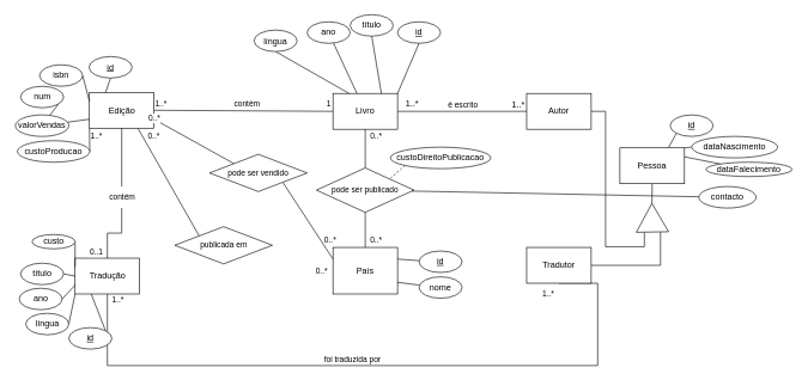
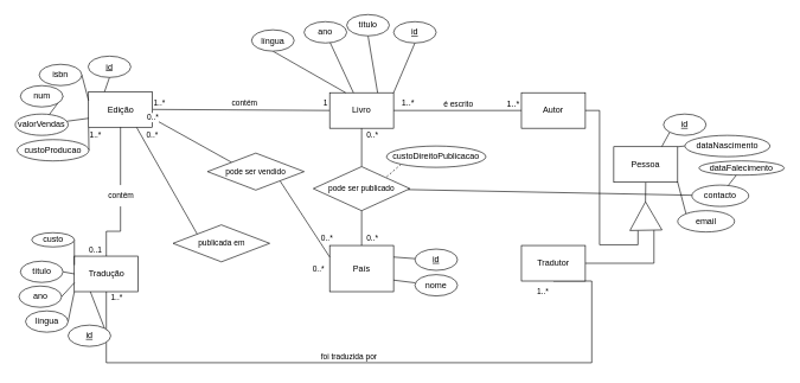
- <mxCell id="57" style="edgeStyle=none;rounded=0;orthogonalLoop=1;jettySize=auto;html=1;entryX=1;entryY=0.25;entryDx=0;entryDy=0;strokeColor=default;align=center;verticalAlign=middle;fontFamily=Helvetica;fontSize=11;fontColor=default;labelBackgroundColor=default;endArrow=none;endFill=0;" parent="1" source="58" target="64" edge="1"><mxGeometry relative="1" as="geometry" /></mxCell>
+ <mxCell id="57" style="edgeStyle=none;rounded=0;orthogonalLoop=1;jettySize=auto;html=1;strokeColor=default;align=center;verticalAlign=middle;fontFamily=Helvetica;fontSize=11;fontColor=default;labelBackgroundColor=default;endArrow=none;endFill=0;" parent="1" source="58" target="60" edge="1"><mxGeometry relative="1" as="geometry" /></mxCell>
+ <mxCell id="61" style="edgeStyle=none;rounded=0;orthogonalLoop=1;jettySize=auto;html=1;exitX=0;exitY=0;exitDx=0;exitDy=0;entryX=1;entryY=1;entryDx=0;entryDy=0;strokeColor=default;align=center;verticalAlign=middle;fontFamily=Helvetica;fontSize=11;fontColor=default;labelBackgroundColor=default;endArrow=none;endFill=0;" parent="1" source="62" target="64" edge="1"><mxGeometry relative="1" as="geometry" /></mxCell>
+ <mxCell id="62" value="email" style="ellipse;whiteSpace=wrap;html=1;fontStyle=0" parent="1" vertex="1"><mxGeometry x="953" y="296" width="80" height="30" as="geometry" /></mxCell>
